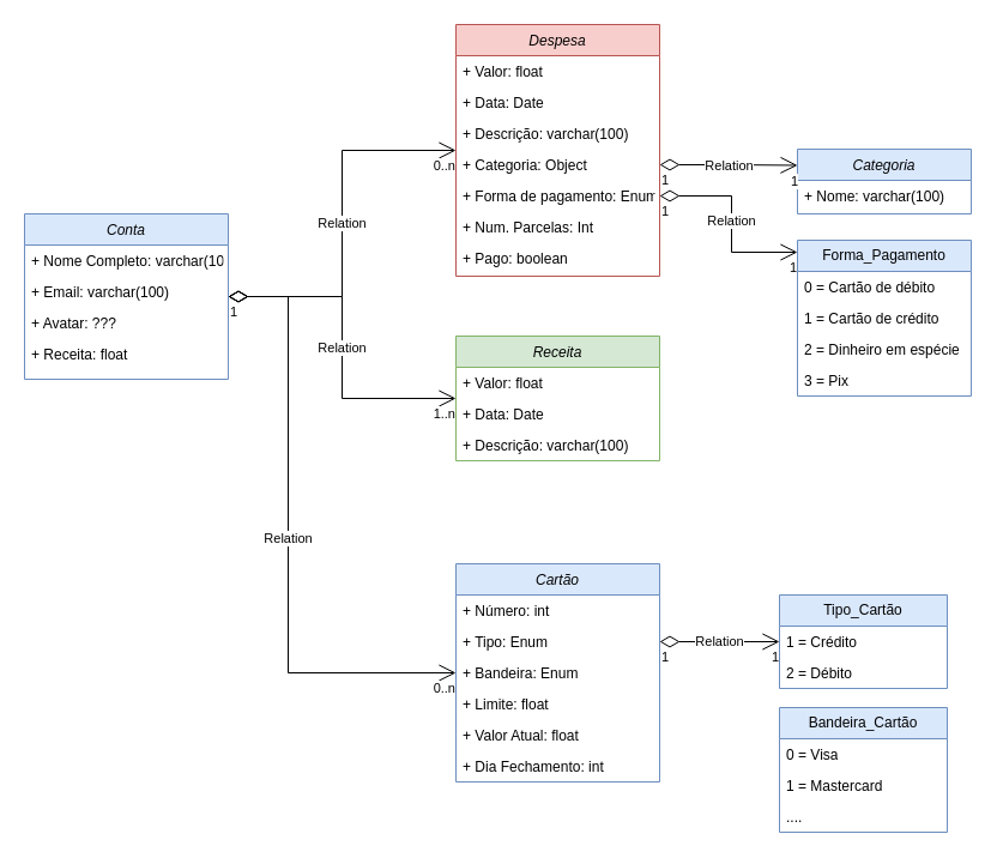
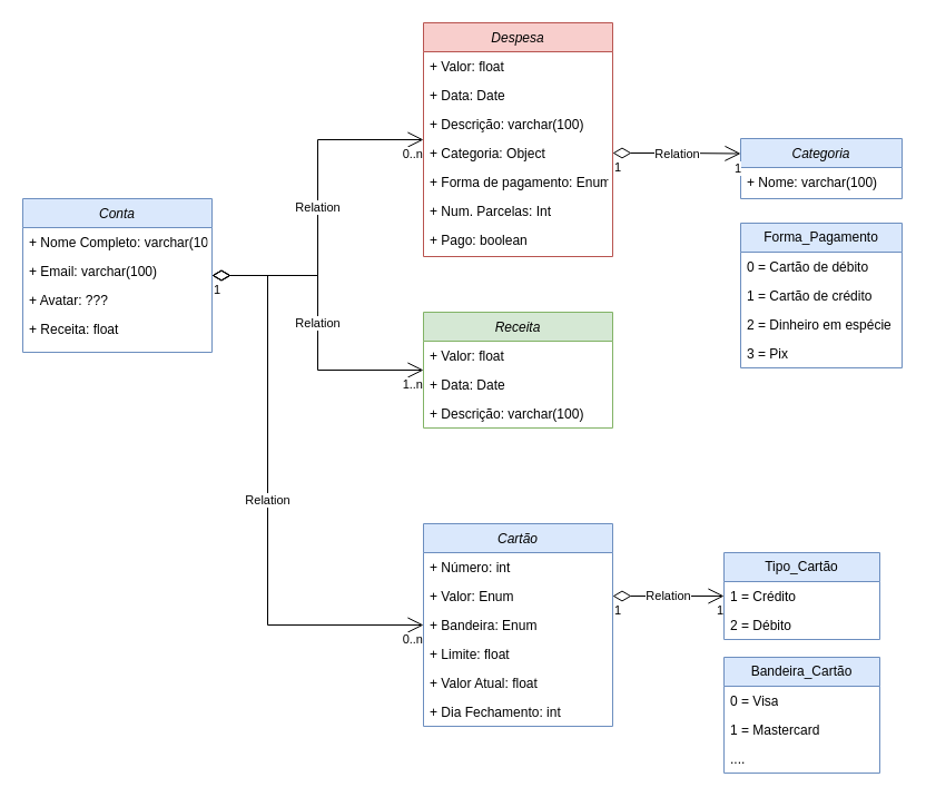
- <mxCell id="55" value="Relation" style="endArrow=open;html=1;endSize=12;startArrow=diamondThin;startSize=14;startFill=0;edgeStyle=orthogonalEdgeStyle;rounded=0;exitX=1;exitY=0.5;exitDx=0;exitDy=0;" edge="1" parent="1" source="12" target="46"><mxGeometry relative="1" as="geometry"><mxPoint x="560" y="147" as="sourcePoint" /><mxPoint x="675" y="148" as="targetPoint" /><Array as="points"><mxPoint x="610" y="163" /><mxPoint x="610" y="210" /></Array></mxGeometry></mxCell>
- <mxCell id="56" value="1" style="edgeLabel;resizable=0;html=1;align=left;verticalAlign=top;" connectable="0" vertex="1" parent="55"><mxGeometry x="-1" relative="1" as="geometry" /></mxCell>
- <mxCell id="57" value="1" style="edgeLabel;resizable=0;html=1;align=right;verticalAlign=top;" connectable="0" vertex="1" parent="55"><mxGeometry x="1" relative="1" as="geometry" /></mxCell>
- <mxCell id="19" value="+ Tipo: Enum" style="text;align=left;verticalAlign=top;spacingLeft=4;spacingRight=4;overflow=hidden;rotatable=0;points=[[0,0.5],[1,0.5]];portConstraint=eastwest;rounded=0;shadow=0;html=0;" vertex="1" parent="17"><mxGeometry y="52" width="170" height="26" as="geometry" /></mxCell>
+ <mxCell id="19" value="+ Valor: Enum" style="text;align=left;verticalAlign=top;spacingLeft=4;spacingRight=4;overflow=hidden;rotatable=0;points=[[0,0.5],[1,0.5]];portConstraint=eastwest;rounded=0;shadow=0;html=0;" vertex="1" parent="17"><mxGeometry y="52" width="170" height="26" as="geometry" /></mxCell>
